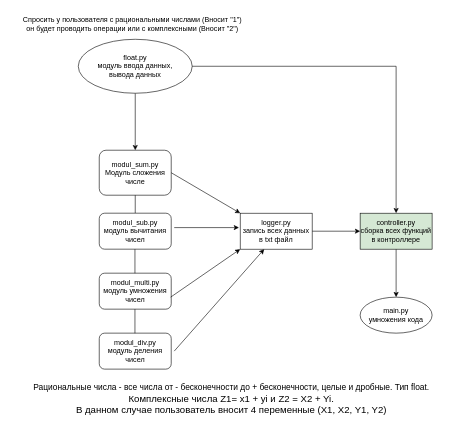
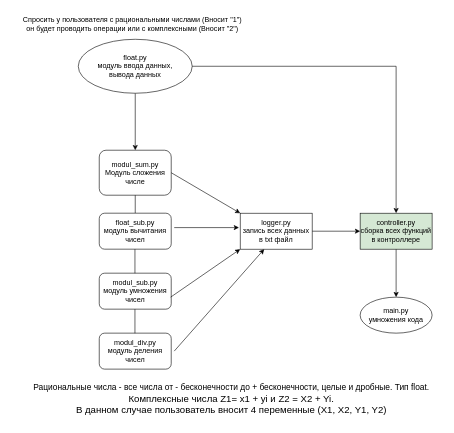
- <mxCell id="7" value="&lt;div&gt;modul_sub.py&lt;/div&gt;&lt;div&gt;модуль вычитания чисел&lt;br&gt;&lt;/div&gt;" style="rounded=1;whiteSpace=wrap;html=1;" vertex="1" parent="1"><mxGeometry x="165" y="355" width="120" height="60" as="geometry" /></mxCell>
+ <mxCell id="7" value="&lt;div&gt;float_sub.py&lt;/div&gt;&lt;div&gt;модуль вычитания чисел&lt;br&gt;&lt;/div&gt;" style="rounded=1;whiteSpace=wrap;html=1;" vertex="1" parent="1"><mxGeometry x="165" y="355" width="120" height="60" as="geometry" /></mxCell>
- <mxCell id="9" value="&lt;div&gt;modul_multi.py&lt;/div&gt;&lt;div&gt;модуль умножения чисел&lt;br&gt;&lt;/div&gt;" style="rounded=1;whiteSpace=wrap;html=1;" vertex="1" parent="1"><mxGeometry x="165" y="455" width="120" height="60" as="geometry" /></mxCell>
+ <mxCell id="9" value="&lt;div&gt;modul_sub.py&lt;/div&gt;&lt;div&gt;модуль умножения чисел&lt;br&gt;&lt;/div&gt;" style="rounded=1;whiteSpace=wrap;html=1;" vertex="1" parent="1"><mxGeometry x="165" y="455" width="120" height="60" as="geometry" /></mxCell>
